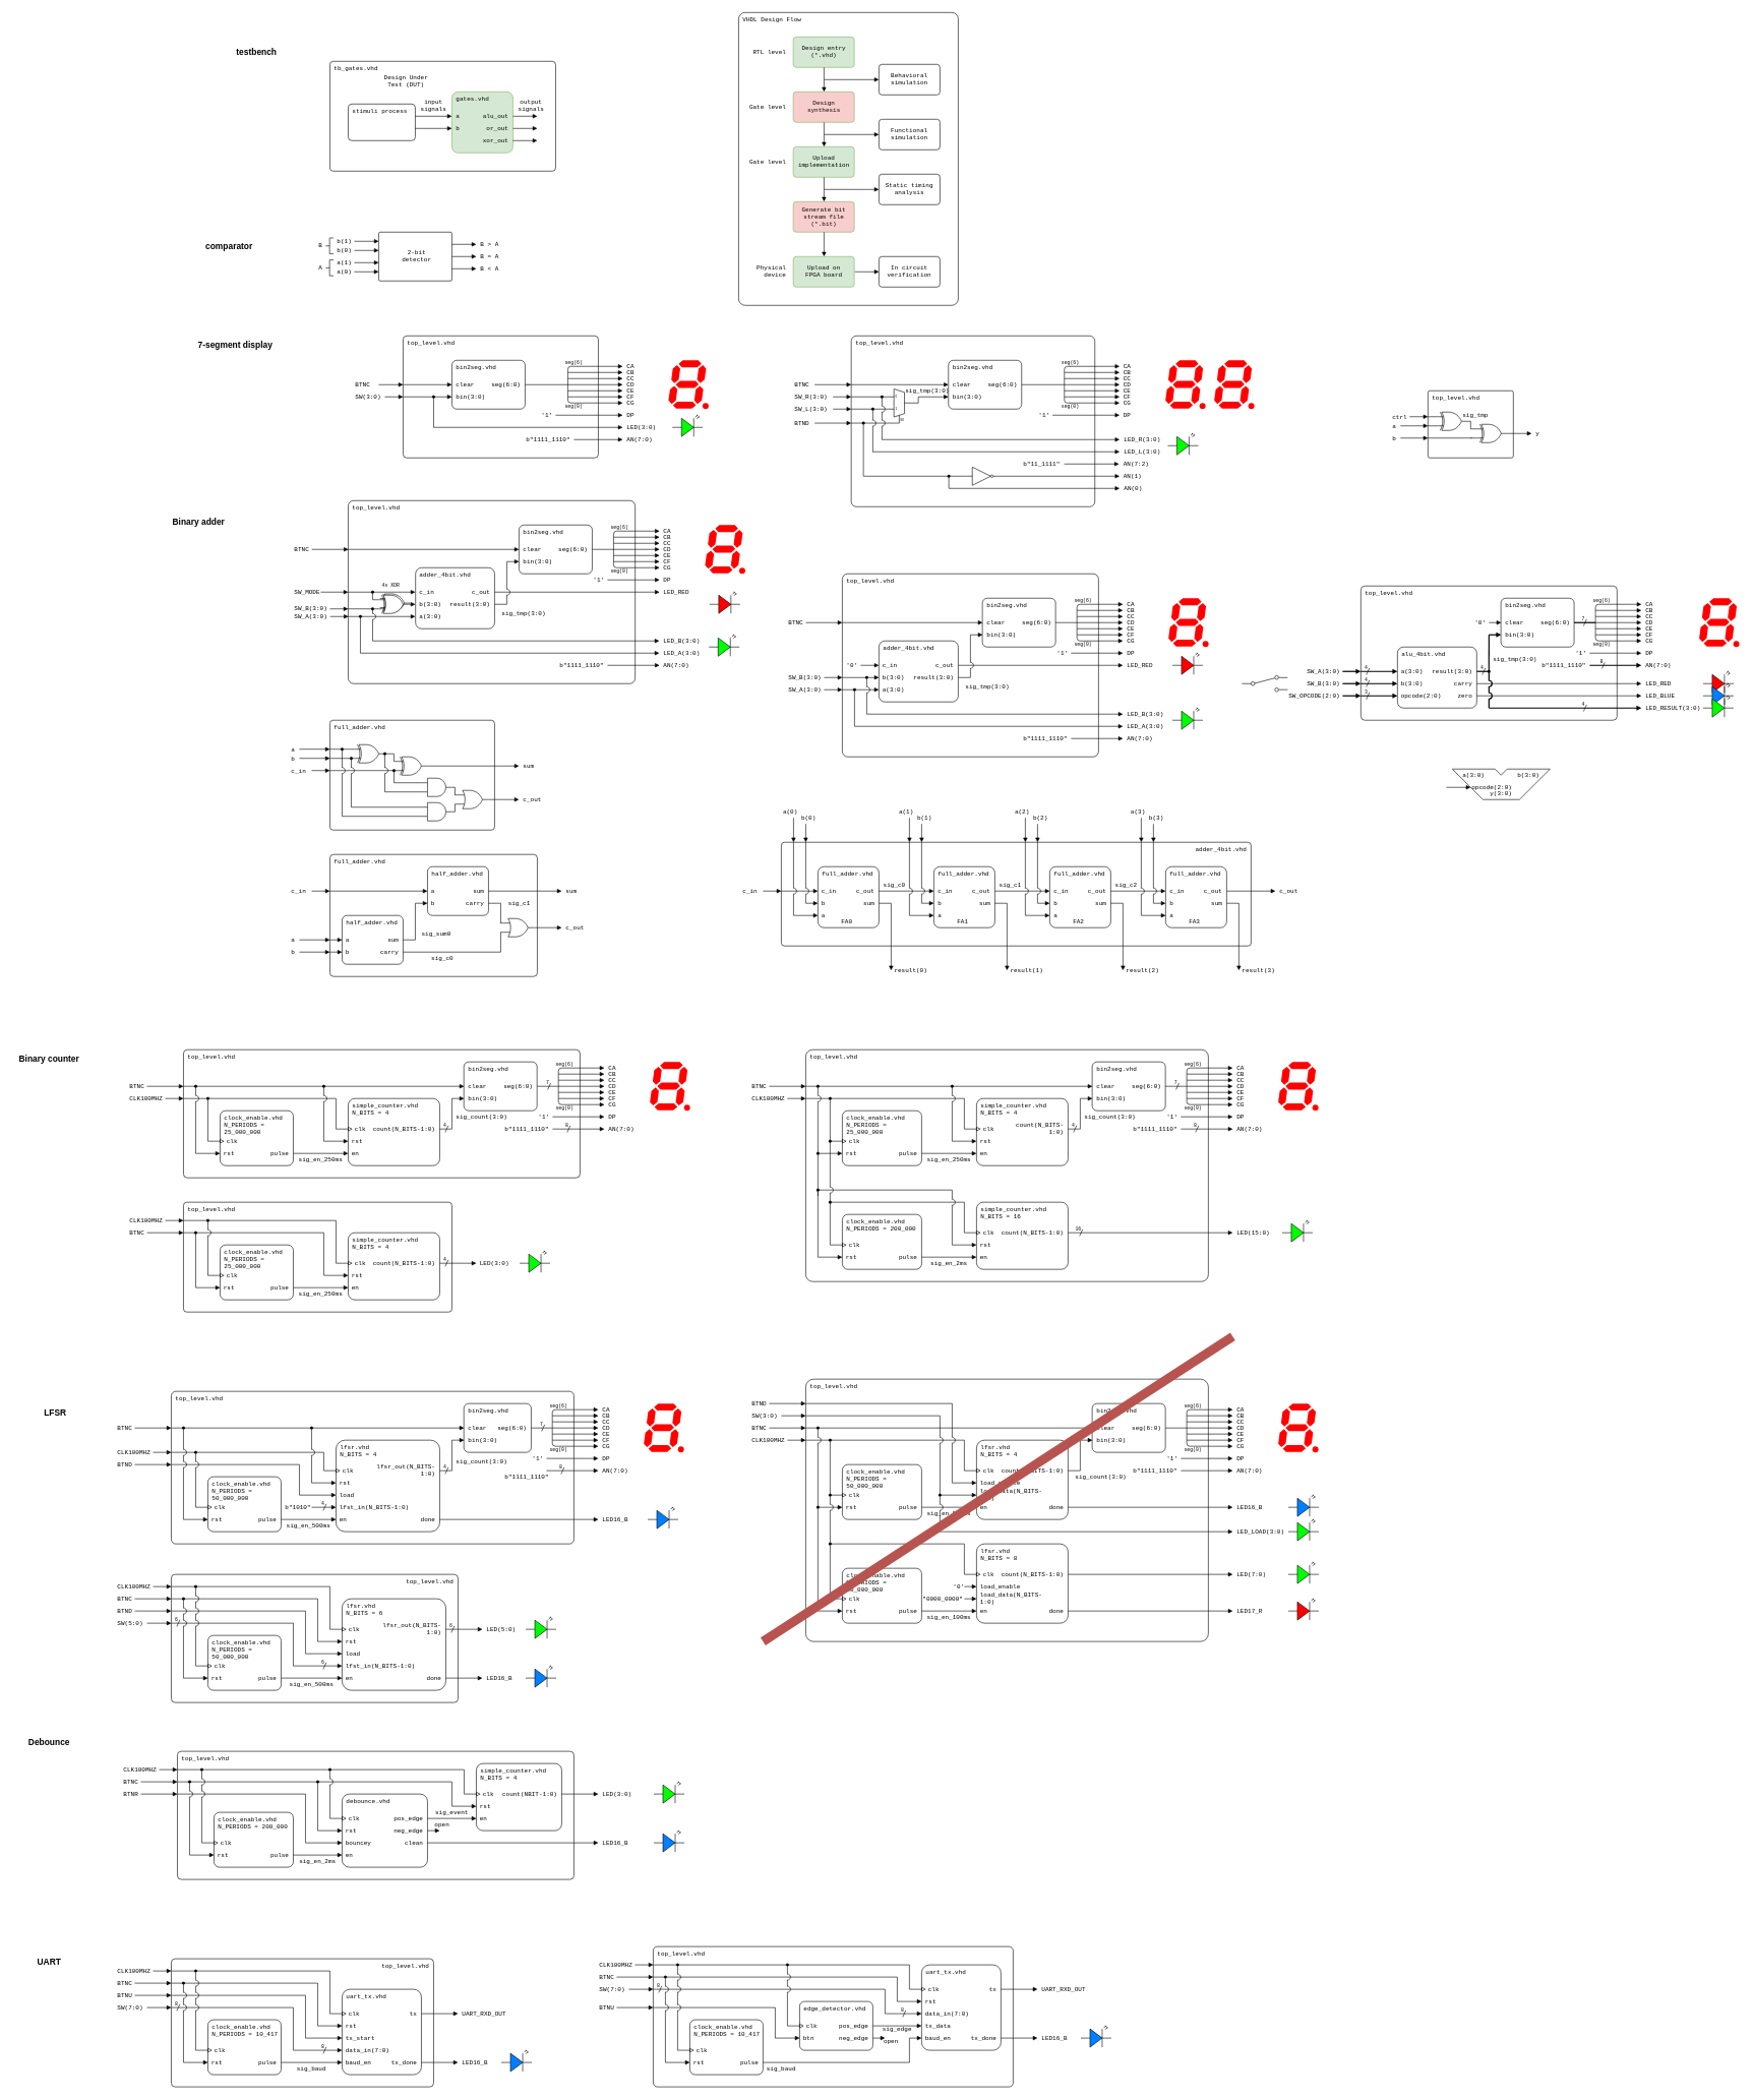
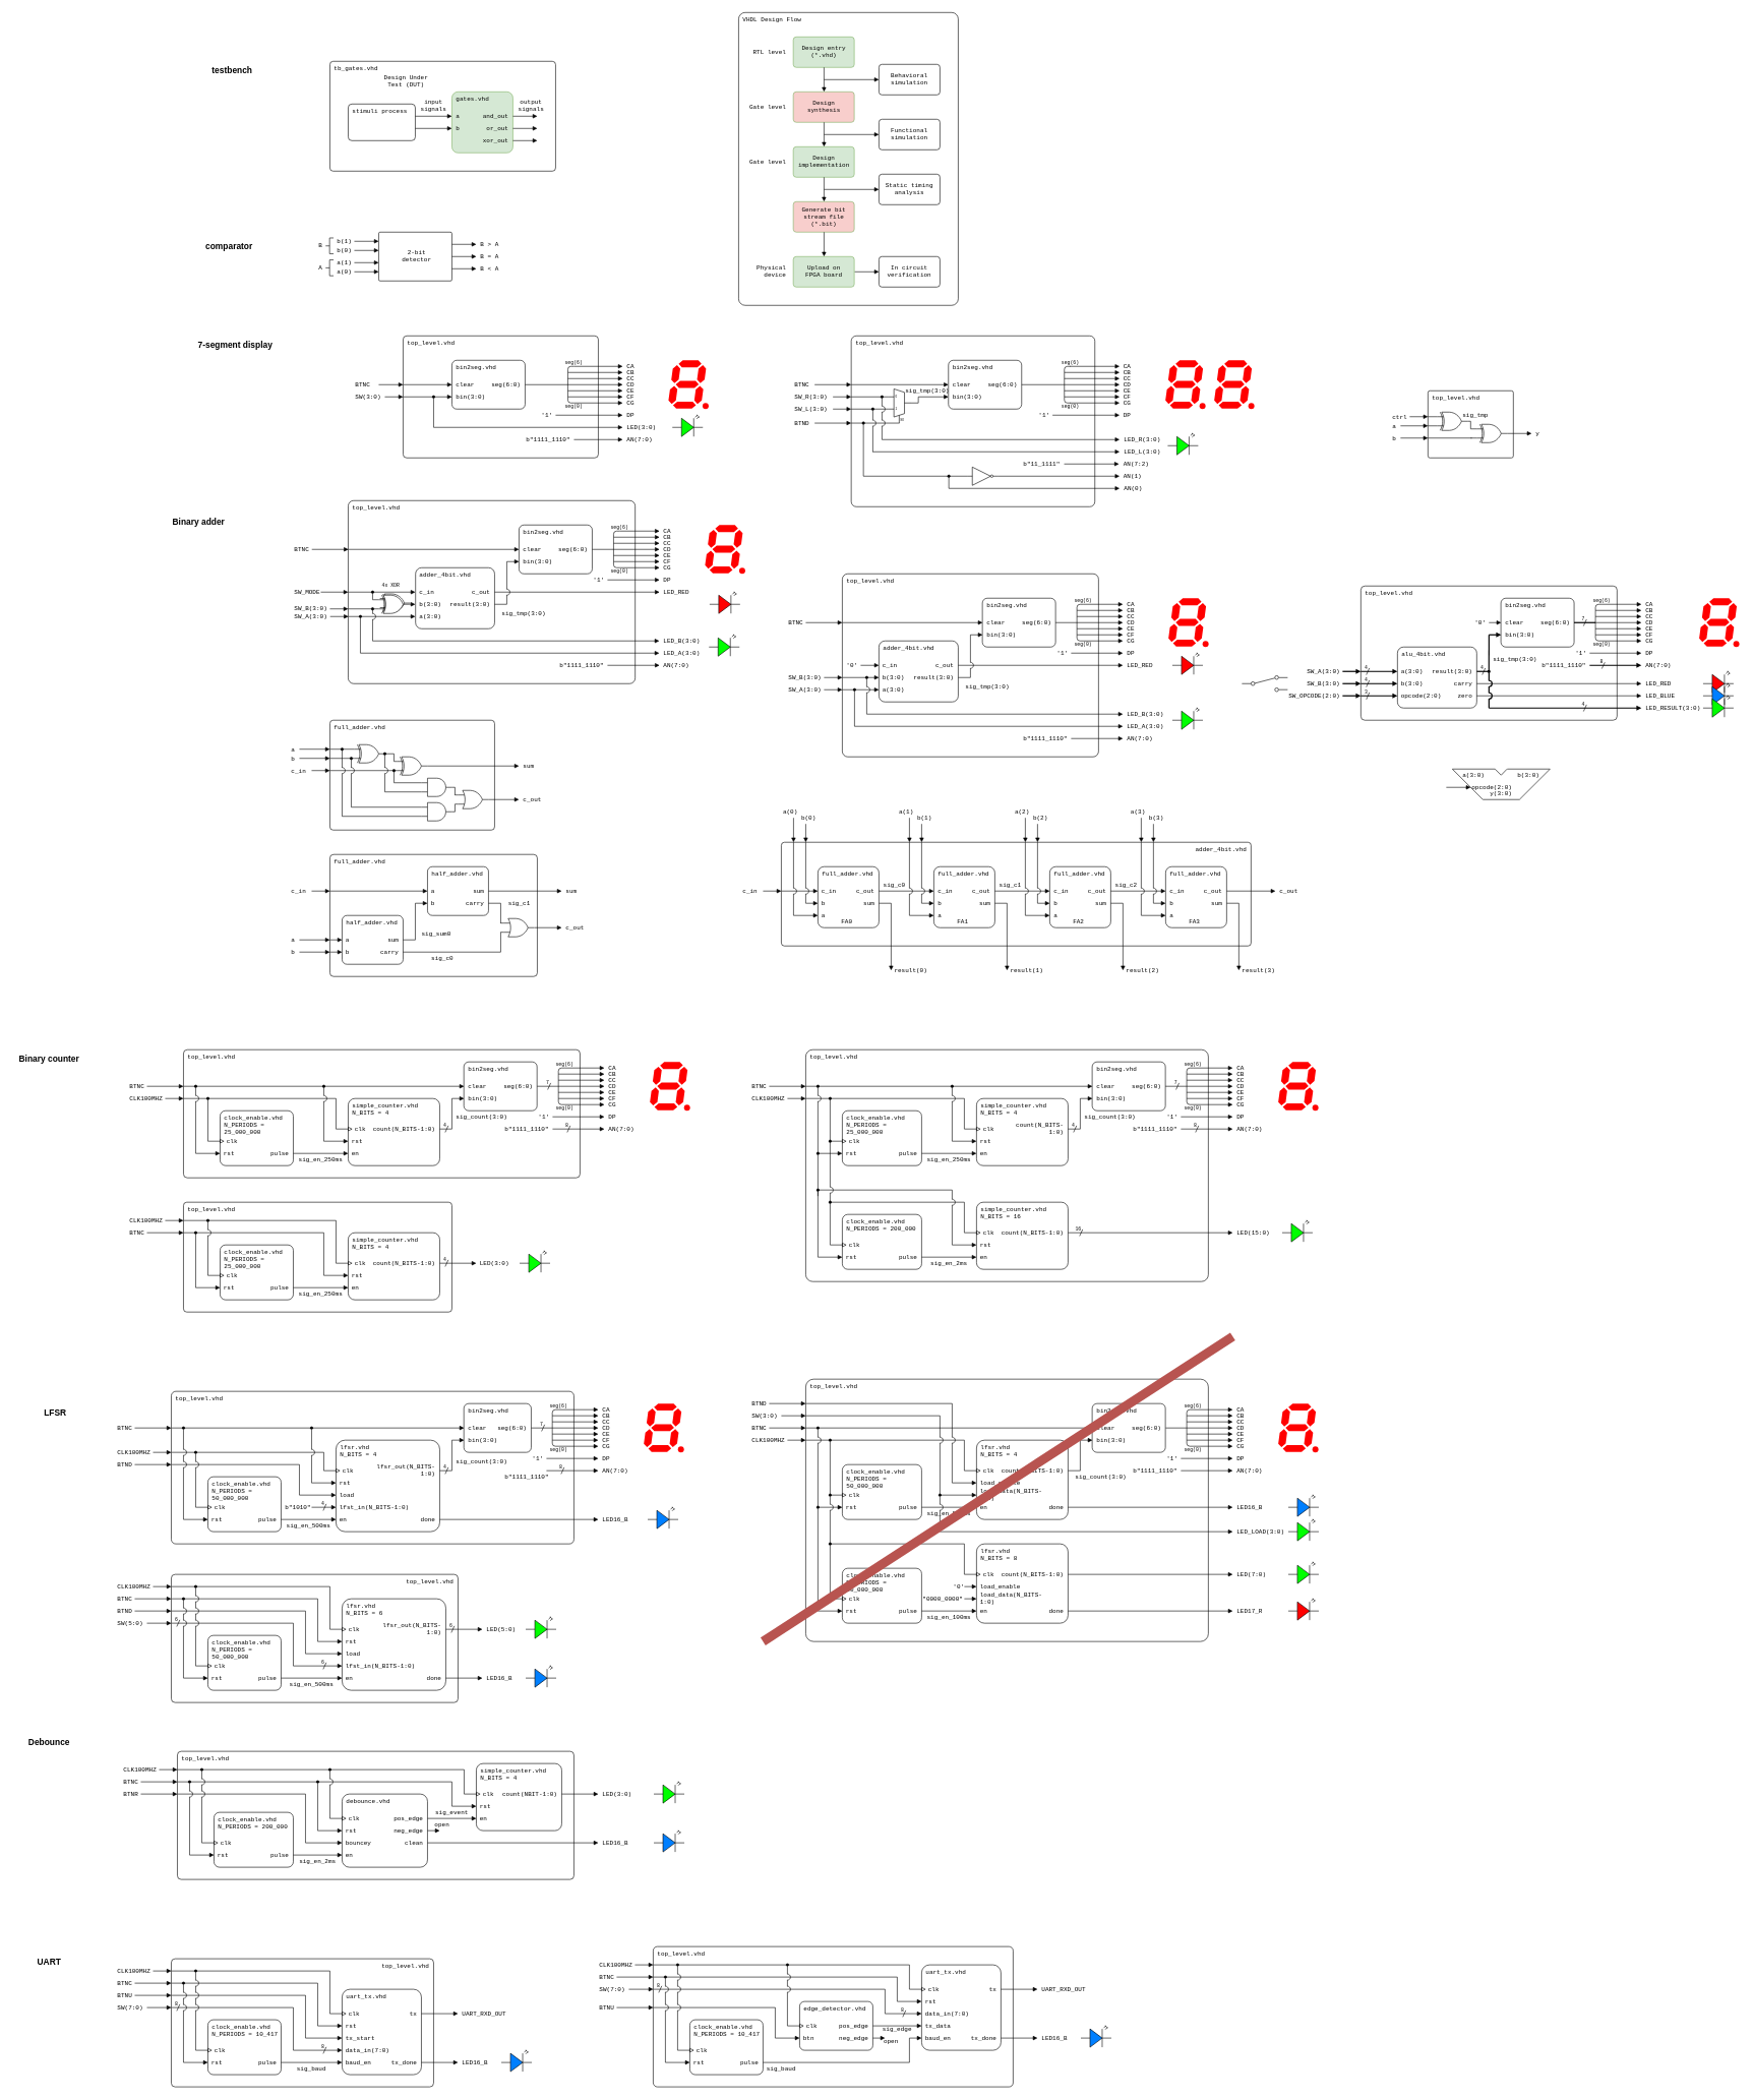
- <mxCell id="885" value="testbench" style="text;html=1;align=center;verticalAlign=middle;whiteSpace=wrap;rounded=0;connectable=0;fontSize=14;fontStyle=1" parent="1" vertex="1"><mxGeometry x="380" y="70" width="80" height="30" as="geometry" /></mxCell>
+ <mxCell id="885" value="testbench" style="text;html=1;align=center;verticalAlign=middle;whiteSpace=wrap;rounded=0;connectable=0;fontSize=14;fontStyle=1" parent="1" vertex="1"><mxGeometry x="340" y="100" width="80" height="30" as="geometry" /></mxCell>
- <mxCell id="880" value="alu_out" style="text;html=1;align=right;verticalAlign=middle;whiteSpace=wrap;rounded=0;fontFamily=Courier New;fontSize=10;fillOpacity=100;spacing=2;spacingRight=5;connectable=0;" parent="1" vertex="1"><mxGeometry x="780" y="180" width="60" height="20" as="geometry" /></mxCell>
+ <mxCell id="880" value="and_out" style="text;html=1;align=right;verticalAlign=middle;whiteSpace=wrap;rounded=0;fontFamily=Courier New;fontSize=10;fillOpacity=100;spacing=2;spacingRight=5;connectable=0;" parent="1" vertex="1"><mxGeometry x="780" y="180" width="60" height="20" as="geometry" /></mxCell>
- <mxCell id="903" value="&lt;div&gt;Upload&lt;/div&gt;&lt;div&gt;implementation&lt;br&gt;&lt;/div&gt;" style="rounded=1;arcSize=10;align=center;verticalAlign=middle;fontFamily=Courier New;absoluteArcSize=0;fillColor=#d5e8d4;points=[[0,0,0,0,0],[0,0.25,0,0,0],[0,0.5,0,0,0],[0,0.75,0,0,0],[0,1,0,0,0],[0.25,0,0,0,0],[0.25,1,0,0,0],[0.5,0,0,0,0],[0.5,1,0,0,0],[0.75,0,0,0,0],[0.75,1,0,0,0],[1,0,0,0,0],[1,0.25,0,0,0],[1,0.5,0,0,0],[1,0.75,0,0,0],[1,1,0,0,0]];connectable=0;snapToPoint=0;fixDash=0;metaEdit=0;autosize=0;fontSize=10;spacingLeft=0;labelBorderColor=none;spacingTop=0;spacing=2;labelBackgroundColor=none;whiteSpace=wrap;html=1;strokeWidth=1;shadow=0;glass=0;strokeColor=#82b366;" parent="1" vertex="1"><mxGeometry x="1299.59" y="240" width="100" height="50" as="geometry" /></mxCell>
+ <mxCell id="903" value="&lt;div&gt;Design&lt;/div&gt;&lt;div&gt;implementation&lt;br&gt;&lt;/div&gt;" style="rounded=1;arcSize=10;align=center;verticalAlign=middle;fontFamily=Courier New;absoluteArcSize=0;fillColor=#d5e8d4;points=[[0,0,0,0,0],[0,0.25,0,0,0],[0,0.5,0,0,0],[0,0.75,0,0,0],[0,1,0,0,0],[0.25,0,0,0,0],[0.25,1,0,0,0],[0.5,0,0,0,0],[0.5,1,0,0,0],[0.75,0,0,0,0],[0.75,1,0,0,0],[1,0,0,0,0],[1,0.25,0,0,0],[1,0.5,0,0,0],[1,0.75,0,0,0],[1,1,0,0,0]];connectable=0;snapToPoint=0;fixDash=0;metaEdit=0;autosize=0;fontSize=10;spacingLeft=0;labelBorderColor=none;spacingTop=0;spacing=2;labelBackgroundColor=none;whiteSpace=wrap;html=1;strokeWidth=1;shadow=0;glass=0;strokeColor=#82b366;" parent="1" vertex="1"><mxGeometry x="1299.59" y="240" width="100" height="50" as="geometry" /></mxCell>
